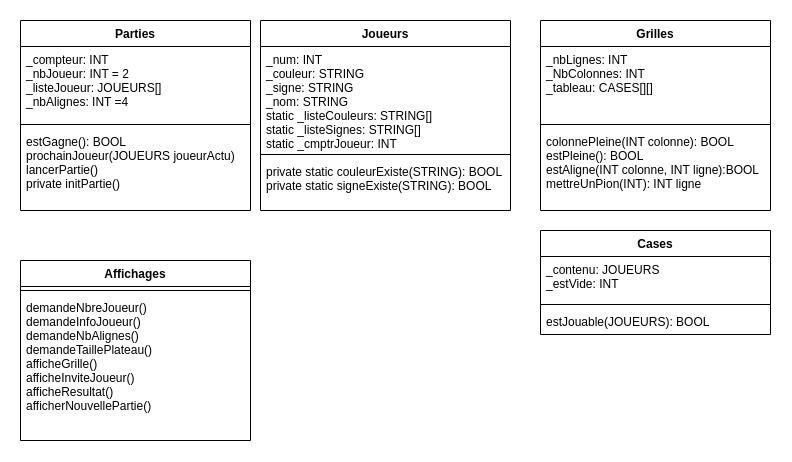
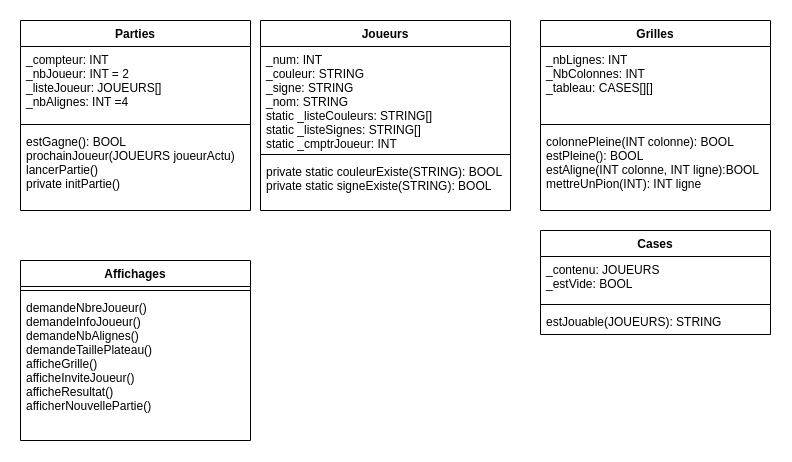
- <mxCell id="18" value="_contenu: JOUEURS&#10;_estVide: INT" style="text;strokeColor=none;fillColor=none;align=left;verticalAlign=top;spacingLeft=4;spacingRight=4;overflow=hidden;rotatable=0;points=[[0,0.5],[1,0.5]];portConstraint=eastwest;" vertex="1" parent="17"><mxGeometry y="26" width="230" height="44" as="geometry" /></mxCell>
+ <mxCell id="18" value="_contenu: JOUEURS&#10;_estVide: BOOL" style="text;strokeColor=none;fillColor=none;align=left;verticalAlign=top;spacingLeft=4;spacingRight=4;overflow=hidden;rotatable=0;points=[[0,0.5],[1,0.5]];portConstraint=eastwest;" vertex="1" parent="17"><mxGeometry y="26" width="230" height="44" as="geometry" /></mxCell>
- <mxCell id="20" value="estJouable(JOUEURS): BOOL" style="text;strokeColor=none;fillColor=none;align=left;verticalAlign=top;spacingLeft=4;spacingRight=4;overflow=hidden;rotatable=0;points=[[0,0.5],[1,0.5]];portConstraint=eastwest;" vertex="1" parent="17"><mxGeometry y="78" width="230" height="26" as="geometry" /></mxCell>
+ <mxCell id="20" value="estJouable(JOUEURS): STRING" style="text;strokeColor=none;fillColor=none;align=left;verticalAlign=top;spacingLeft=4;spacingRight=4;overflow=hidden;rotatable=0;points=[[0,0.5],[1,0.5]];portConstraint=eastwest;" vertex="1" parent="17"><mxGeometry y="78" width="230" height="26" as="geometry" /></mxCell>
